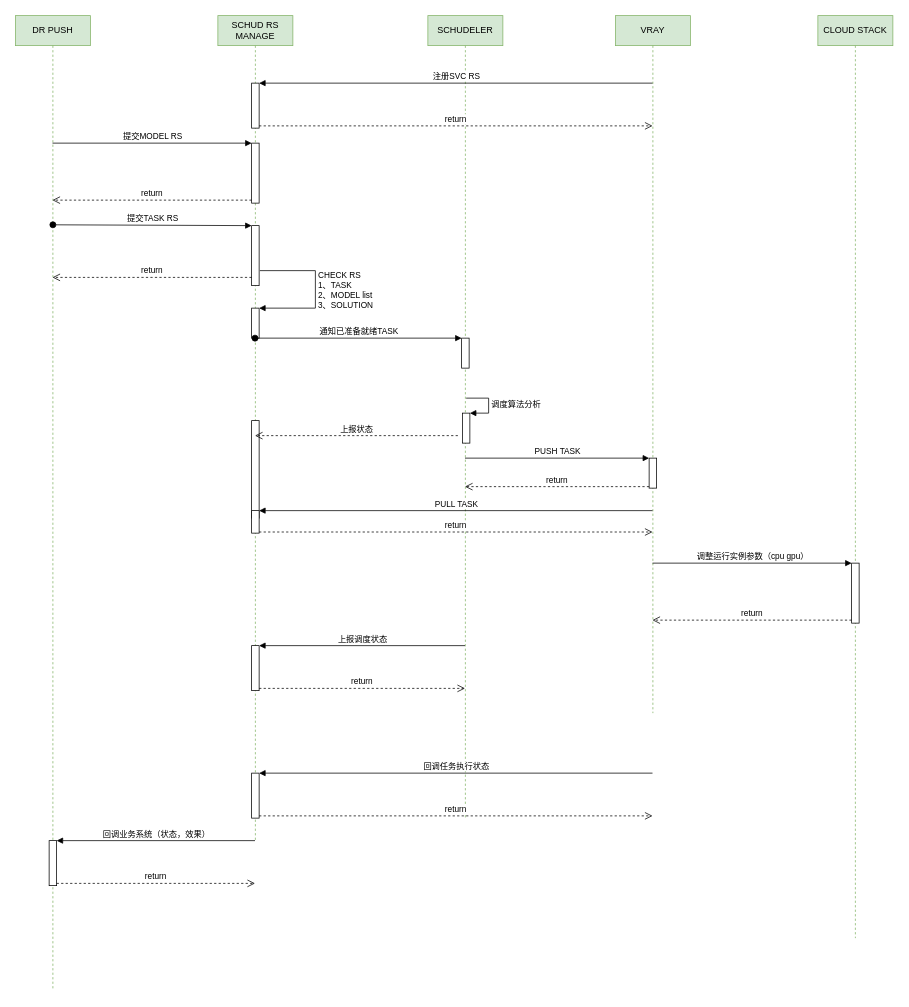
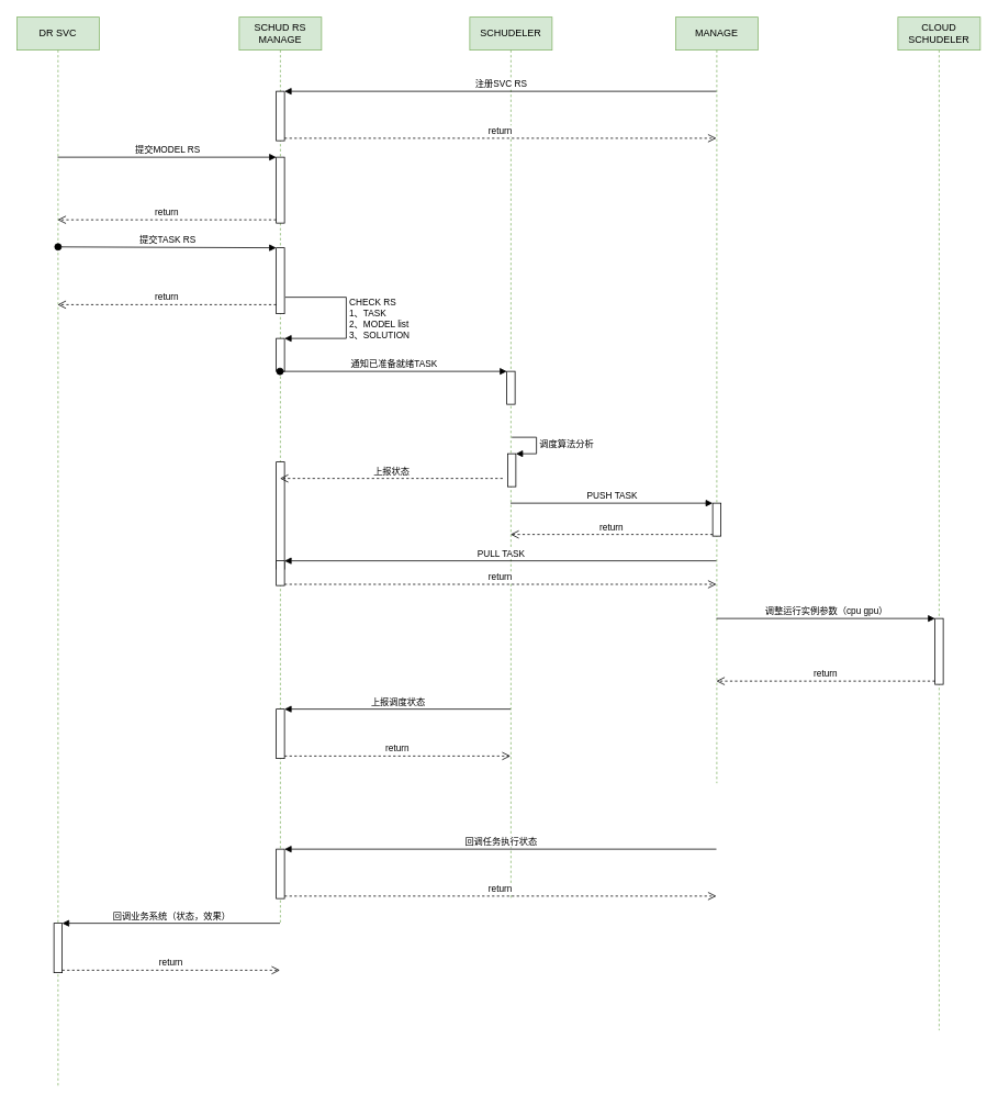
- <mxCell id="2" value="DR PUSH" style="shape=umlLifeline;perimeter=lifelinePerimeter;whiteSpace=wrap;html=1;container=1;collapsible=0;recursiveResize=0;outlineConnect=0;fillColor=#d5e8d4;strokeColor=#82b366;" vertex="1" parent="1"><mxGeometry x="20" y="20" width="100" height="1300" as="geometry" /></mxCell>
+ <mxCell id="2" value="DR SVC" style="shape=umlLifeline;perimeter=lifelinePerimeter;whiteSpace=wrap;html=1;container=1;collapsible=0;recursiveResize=0;outlineConnect=0;fillColor=#d5e8d4;strokeColor=#82b366;" vertex="1" parent="1"><mxGeometry x="20" y="20" width="100" height="1300" as="geometry" /></mxCell>
- <mxCell id="14" value="VRAY" style="shape=umlLifeline;perimeter=lifelinePerimeter;whiteSpace=wrap;html=1;container=1;collapsible=0;recursiveResize=0;outlineConnect=0;fillColor=#d5e8d4;strokeColor=#82b366;" vertex="1" parent="1"><mxGeometry x="820" y="20" width="100" height="930" as="geometry" /></mxCell>
+ <mxCell id="14" value="MANAGE" style="shape=umlLifeline;perimeter=lifelinePerimeter;whiteSpace=wrap;html=1;container=1;collapsible=0;recursiveResize=0;outlineConnect=0;fillColor=#d5e8d4;strokeColor=#82b366;" vertex="1" parent="1"><mxGeometry x="820" y="20" width="100" height="930" as="geometry" /></mxCell>
- <mxCell id="17" value="CLOUD STACK" style="shape=umlLifeline;perimeter=lifelinePerimeter;whiteSpace=wrap;html=1;container=1;collapsible=0;recursiveResize=0;outlineConnect=0;fillColor=#d5e8d4;strokeColor=#82b366;" vertex="1" parent="1"><mxGeometry x="1090" y="20" width="100" height="1230" as="geometry" /></mxCell>
+ <mxCell id="17" value="CLOUD SCHUDELER" style="shape=umlLifeline;perimeter=lifelinePerimeter;whiteSpace=wrap;html=1;container=1;collapsible=0;recursiveResize=0;outlineConnect=0;fillColor=#d5e8d4;strokeColor=#82b366;" vertex="1" parent="1"><mxGeometry x="1090" y="20" width="100" height="1230" as="geometry" /></mxCell>
